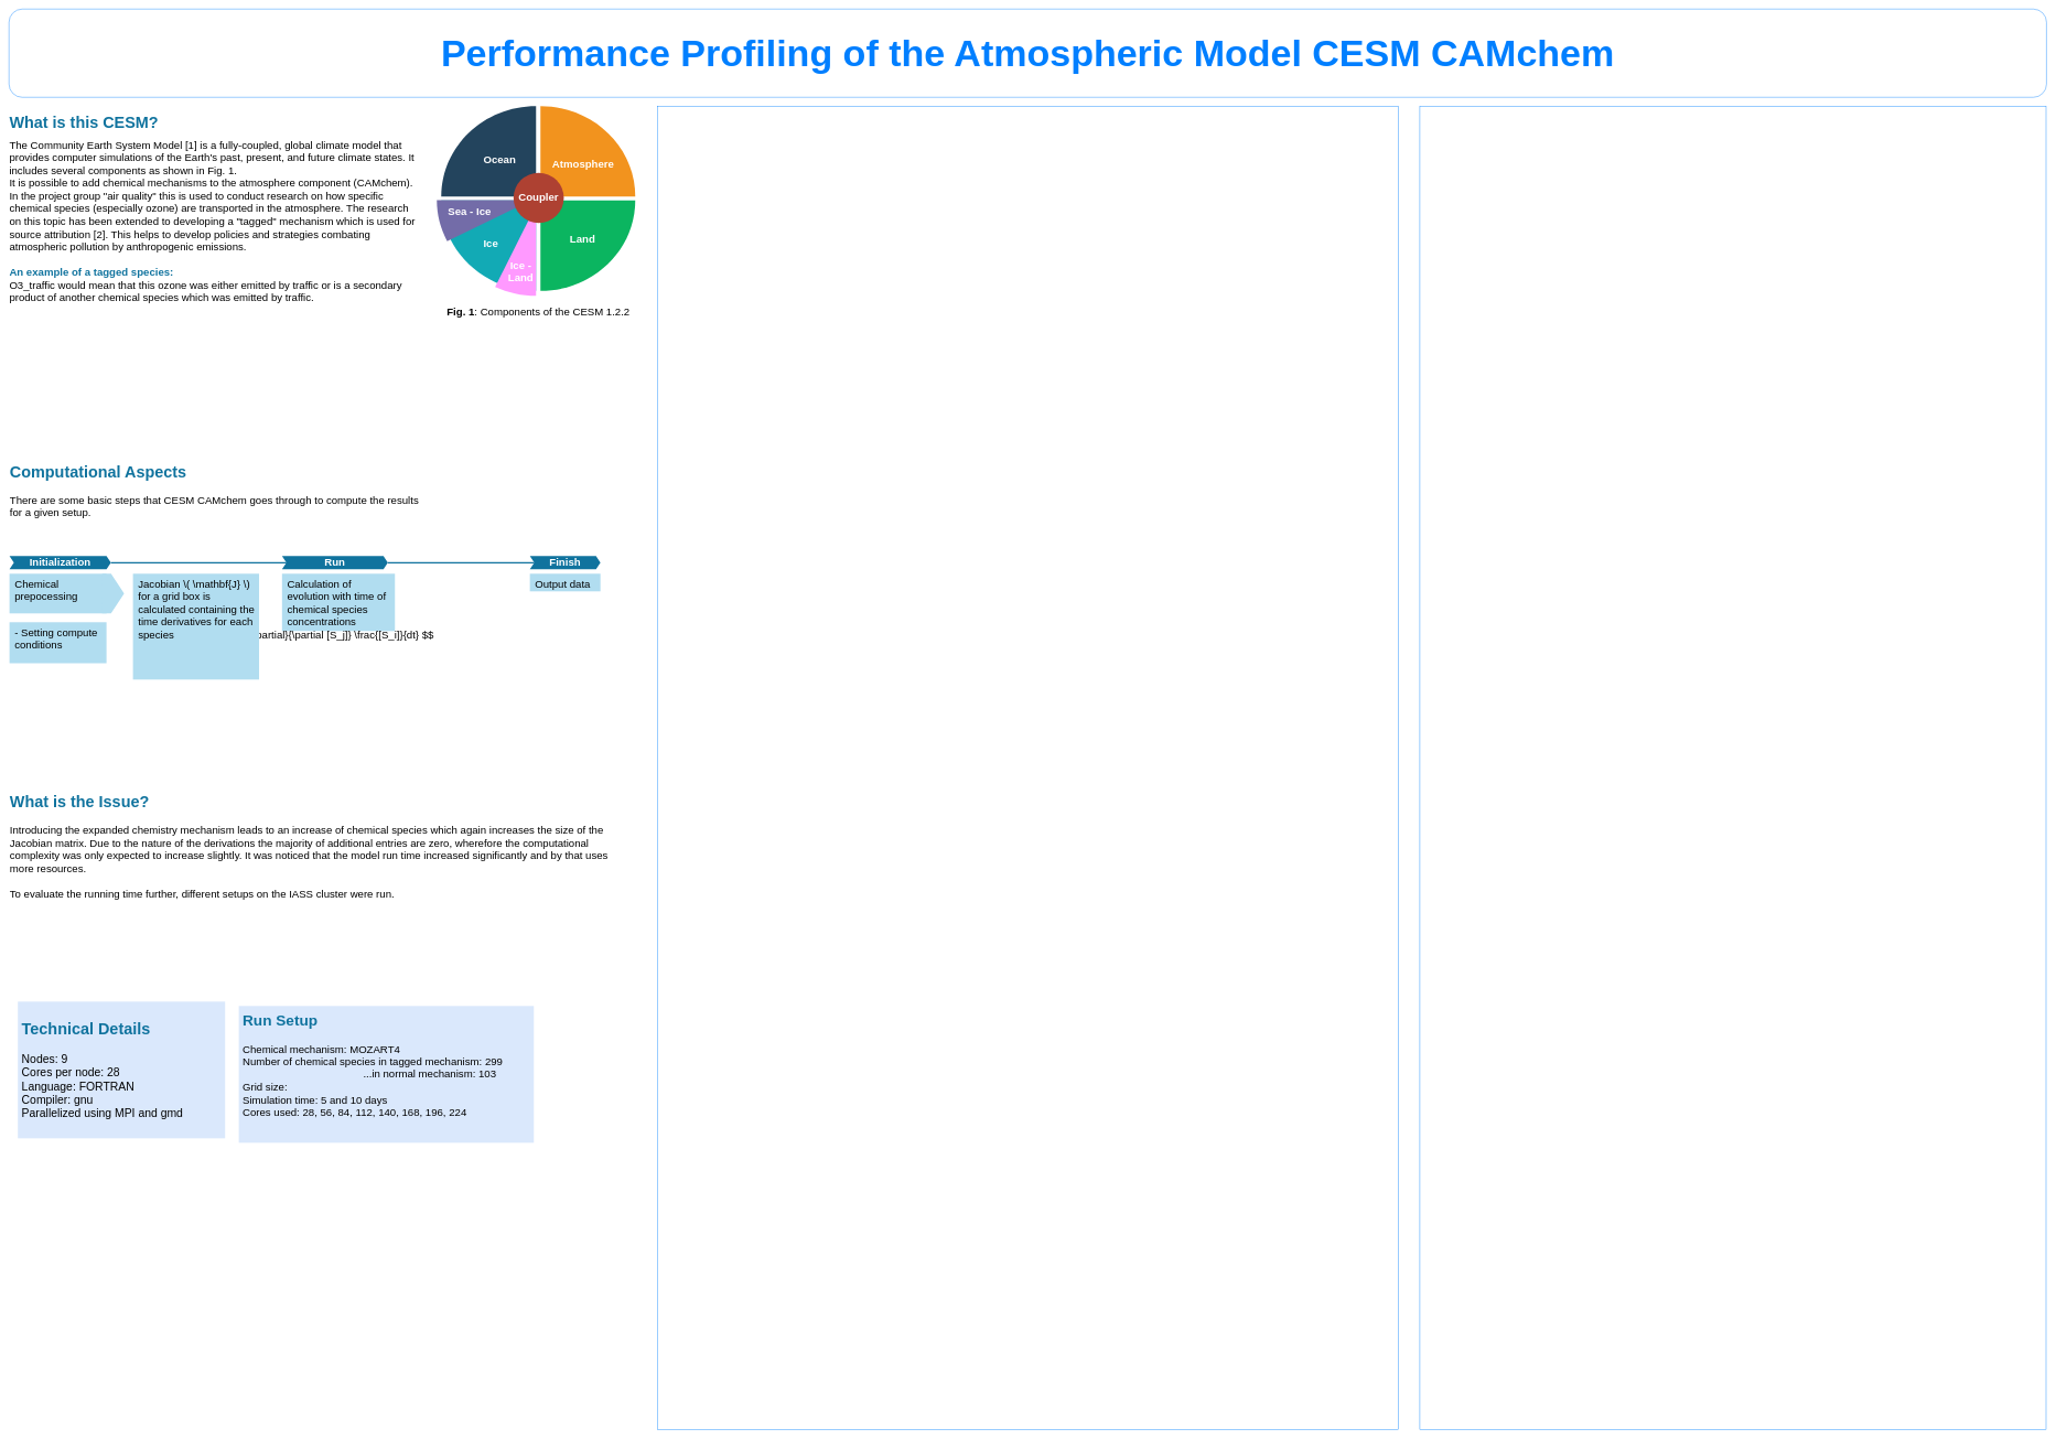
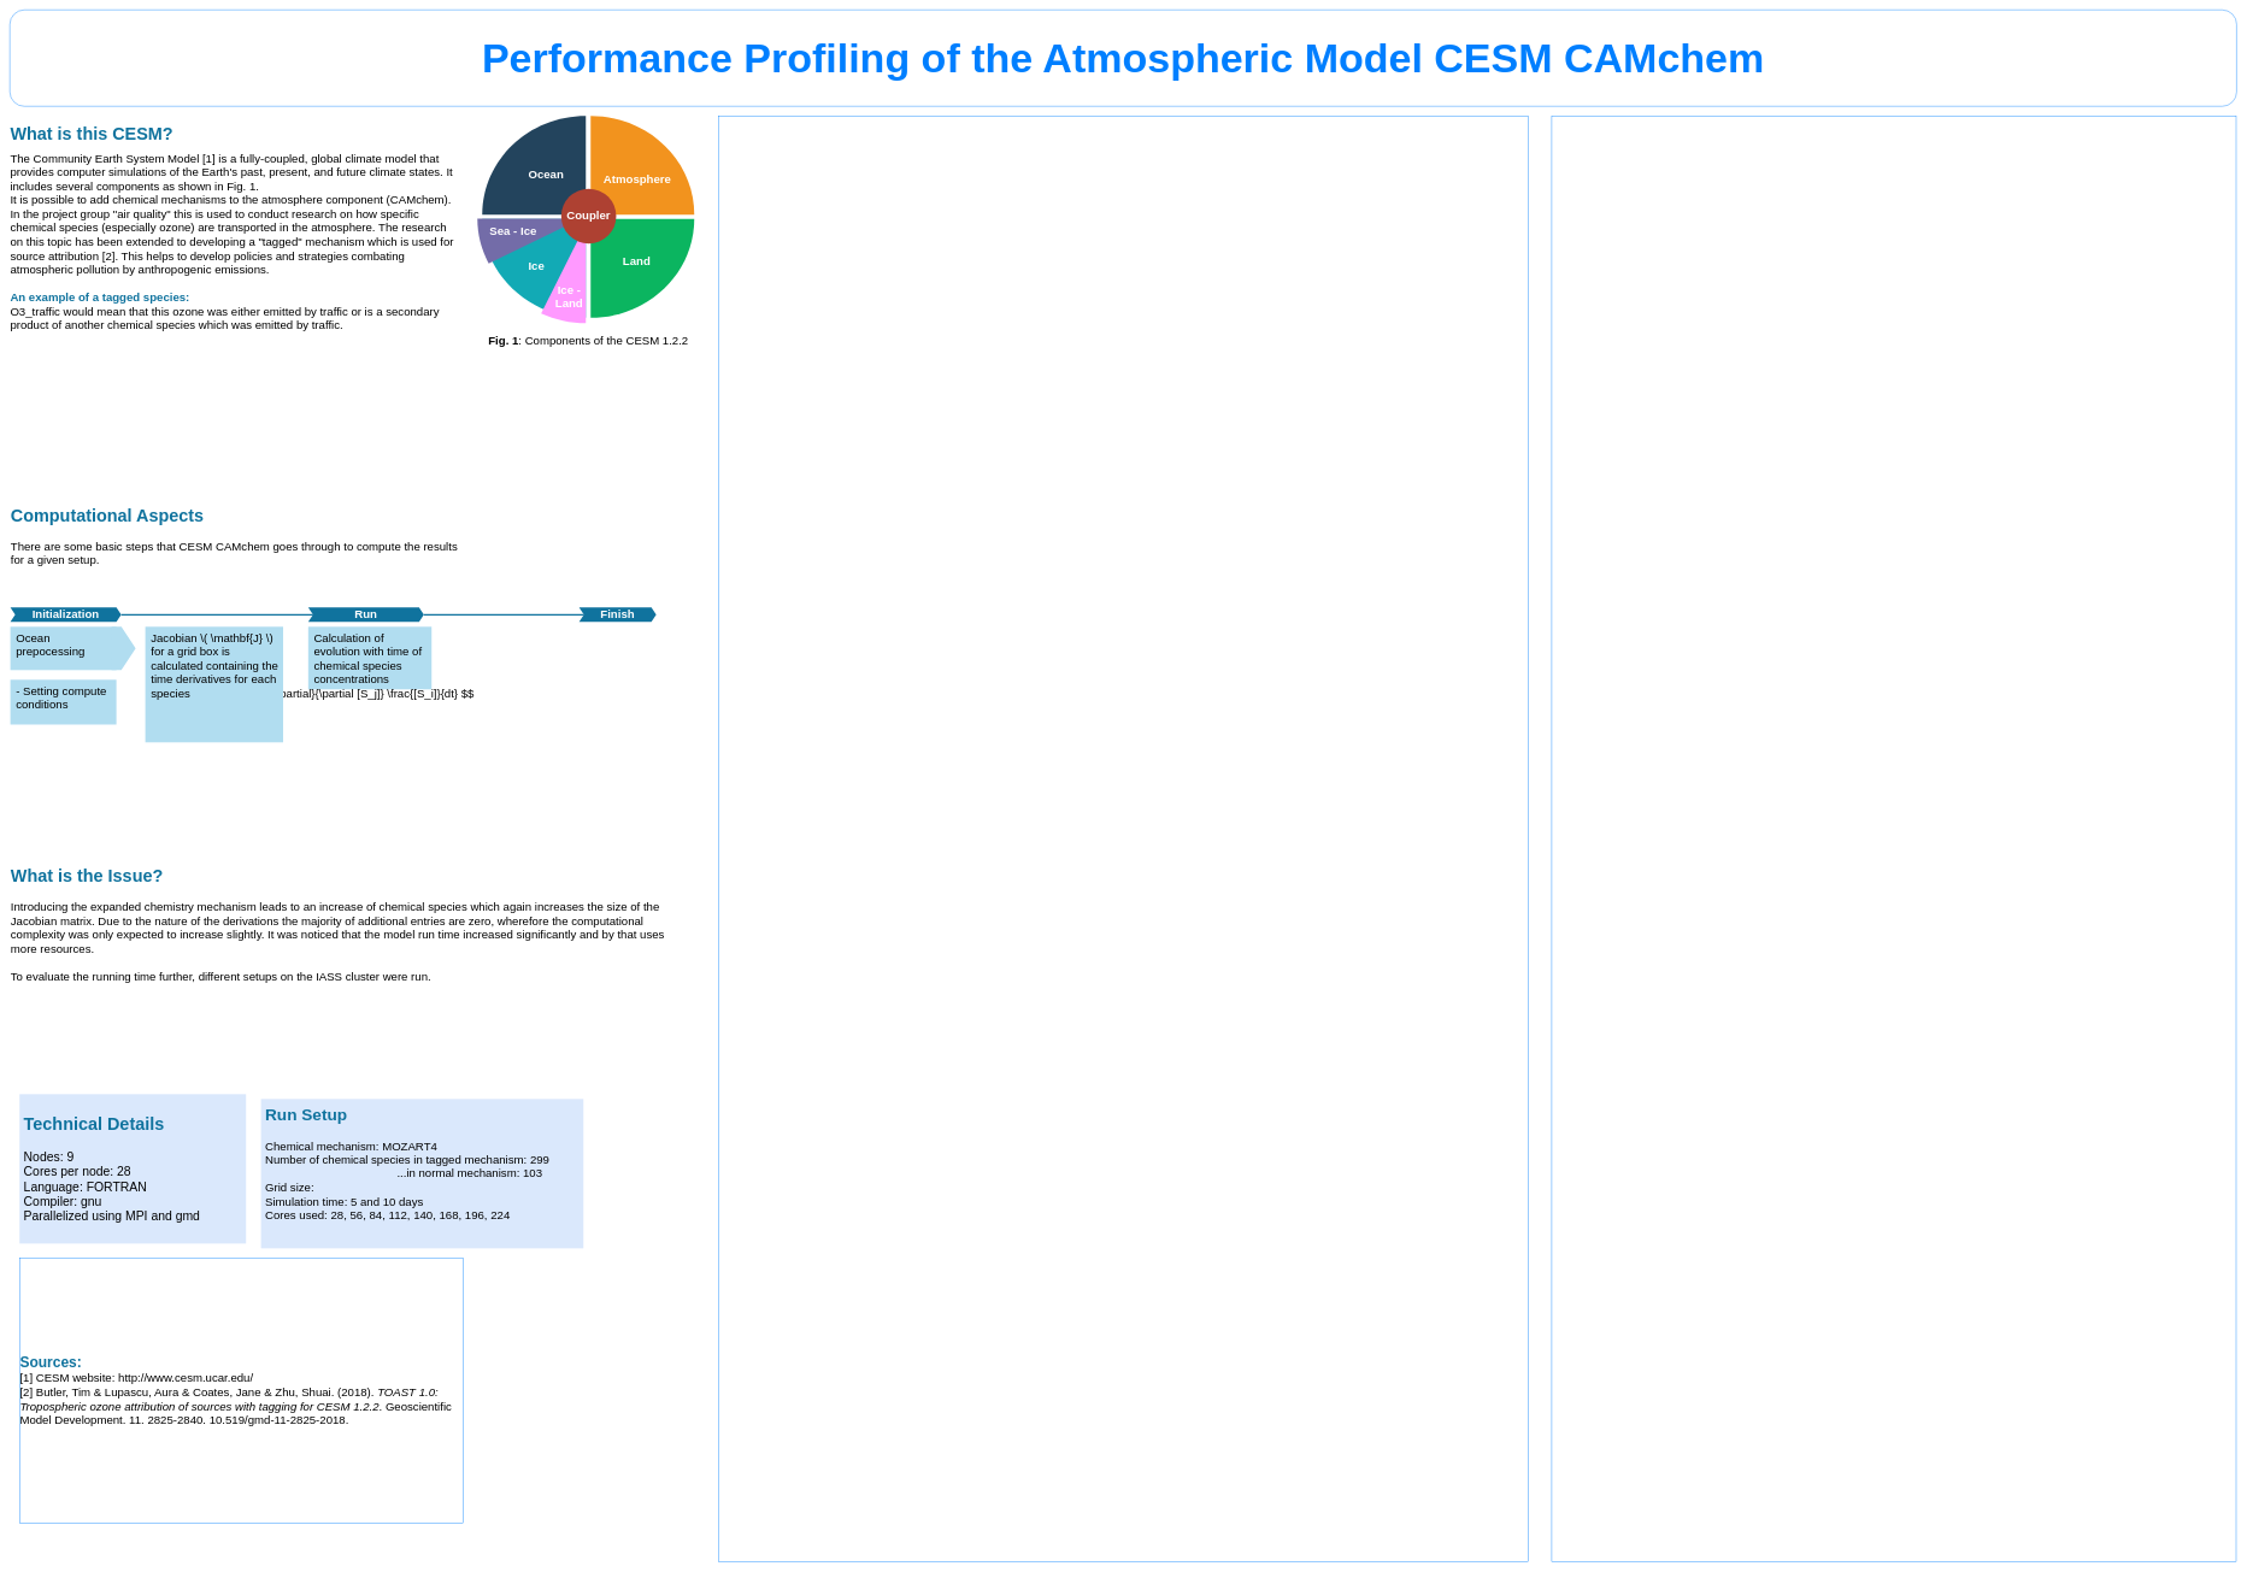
- <mxCell id="25" value="&lt;div style=&quot;font-size: 24px&quot;&gt;&lt;font style=&quot;font-size: 24px&quot;&gt;Chemical prepocessing&lt;br&gt;&lt;/font&gt;&lt;/div&gt;" style="shape=rect;fillColor=#B1DDF0;strokeColor=none;fontSize=12;html=1;whiteSpace=wrap;align=left;verticalAlign=top;spacing=5;rounded=0;spacingLeft=7;" parent="1" vertex="1"><mxGeometry x="21" y="1300" width="220" height="90" as="geometry" /></mxCell>
+ <mxCell id="25" value="&lt;div style=&quot;font-size: 24px&quot;&gt;&lt;font style=&quot;font-size: 24px&quot;&gt;Ocean prepocessing&lt;br&gt;&lt;/font&gt;&lt;/div&gt;" style="shape=rect;fillColor=#B1DDF0;strokeColor=none;fontSize=12;html=1;whiteSpace=wrap;align=left;verticalAlign=top;spacing=5;rounded=0;spacingLeft=7;" parent="1" vertex="1"><mxGeometry x="21" y="1300" width="220" height="90" as="geometry" /></mxCell>
- <mxCell id="27" value="&lt;font style=&quot;font-size: 24px&quot;&gt;Output data&lt;br&gt;&lt;/font&gt;" style="shape=rect;fillColor=#B1DDF0;strokeColor=none;fontSize=12;html=1;whiteSpace=wrap;align=left;verticalAlign=top;spacing=5;rounded=0;spacingLeft=7;" parent="1" vertex="1"><mxGeometry x="1201" y="1300" width="160" height="40" as="geometry" /></mxCell>
+ <mxCell id="6" value="&lt;div style=&quot;font-size: 30px&quot; align=&quot;left&quot;&gt;&lt;font style=&quot;font-size: 30px&quot; color=&quot;#10739E&quot;&gt;&lt;b&gt;&lt;font style=&quot;font-size: 30px&quot;&gt;Sources:&lt;/font&gt;&lt;/b&gt;&lt;/font&gt;&lt;/div&gt;&lt;div style=&quot;font-size: 24px&quot; align=&quot;left&quot;&gt;&lt;font style=&quot;font-size: 24px&quot;&gt;[1] CESM website: http://www.cesm.ucar.edu/&lt;br&gt;&lt;/font&gt;&lt;/div&gt;&lt;div style=&quot;font-size: 24px&quot; align=&quot;left&quot;&gt;&lt;font&gt;[2] Butler, Tim &amp;amp; Lupascu, Aura &amp;amp; Coates, Jane &amp;amp; Zhu, Shuai. (2018). &lt;i&gt;TOAST 1.0: Tropospheric ozone attribution of sources with tagging for CESM 1.2.2&lt;/i&gt;. Geoscientific Model Development. 11. 2825-2840. 10.519/gmd-11-2825-2018. &lt;/font&gt;&lt;/div&gt;" style="rounded=0;whiteSpace=wrap;html=1;strokeColor=#007FFF;" parent="1" vertex="1"><mxGeometry x="40" y="2610" width="920" height="550" as="geometry" /></mxCell>
